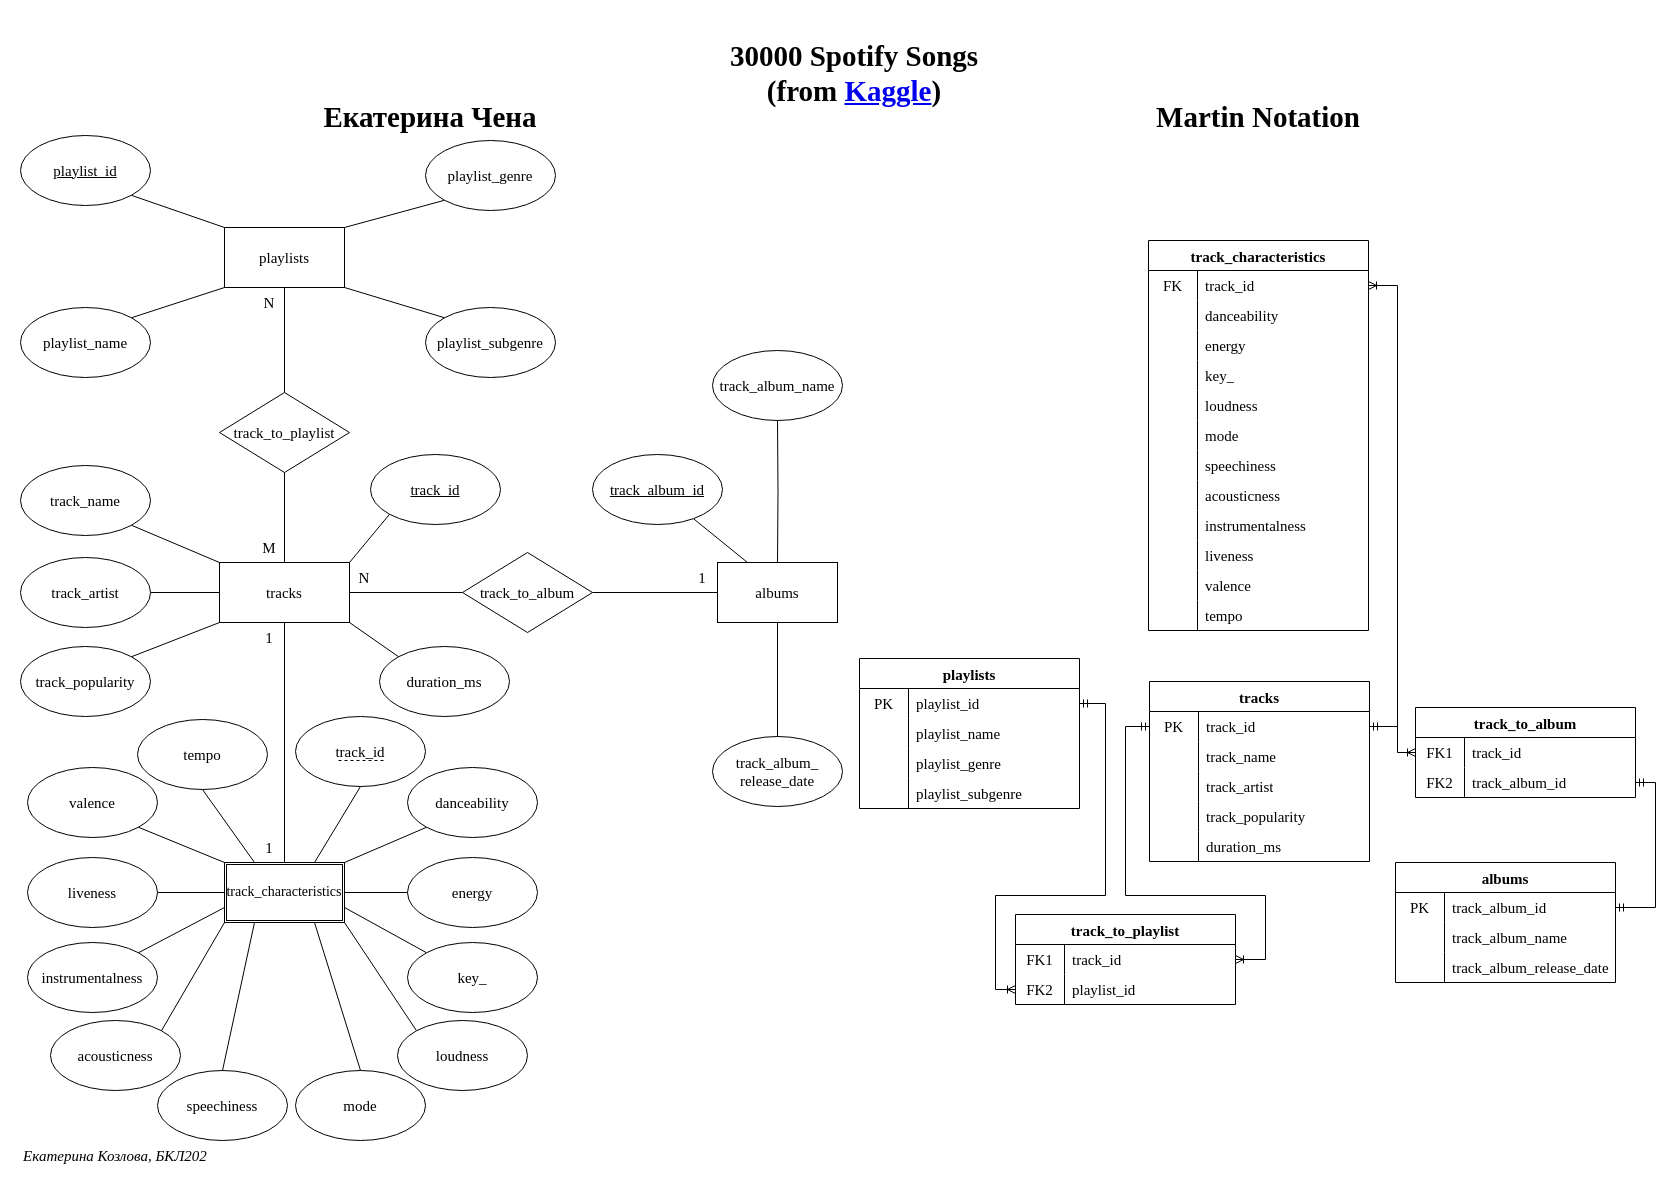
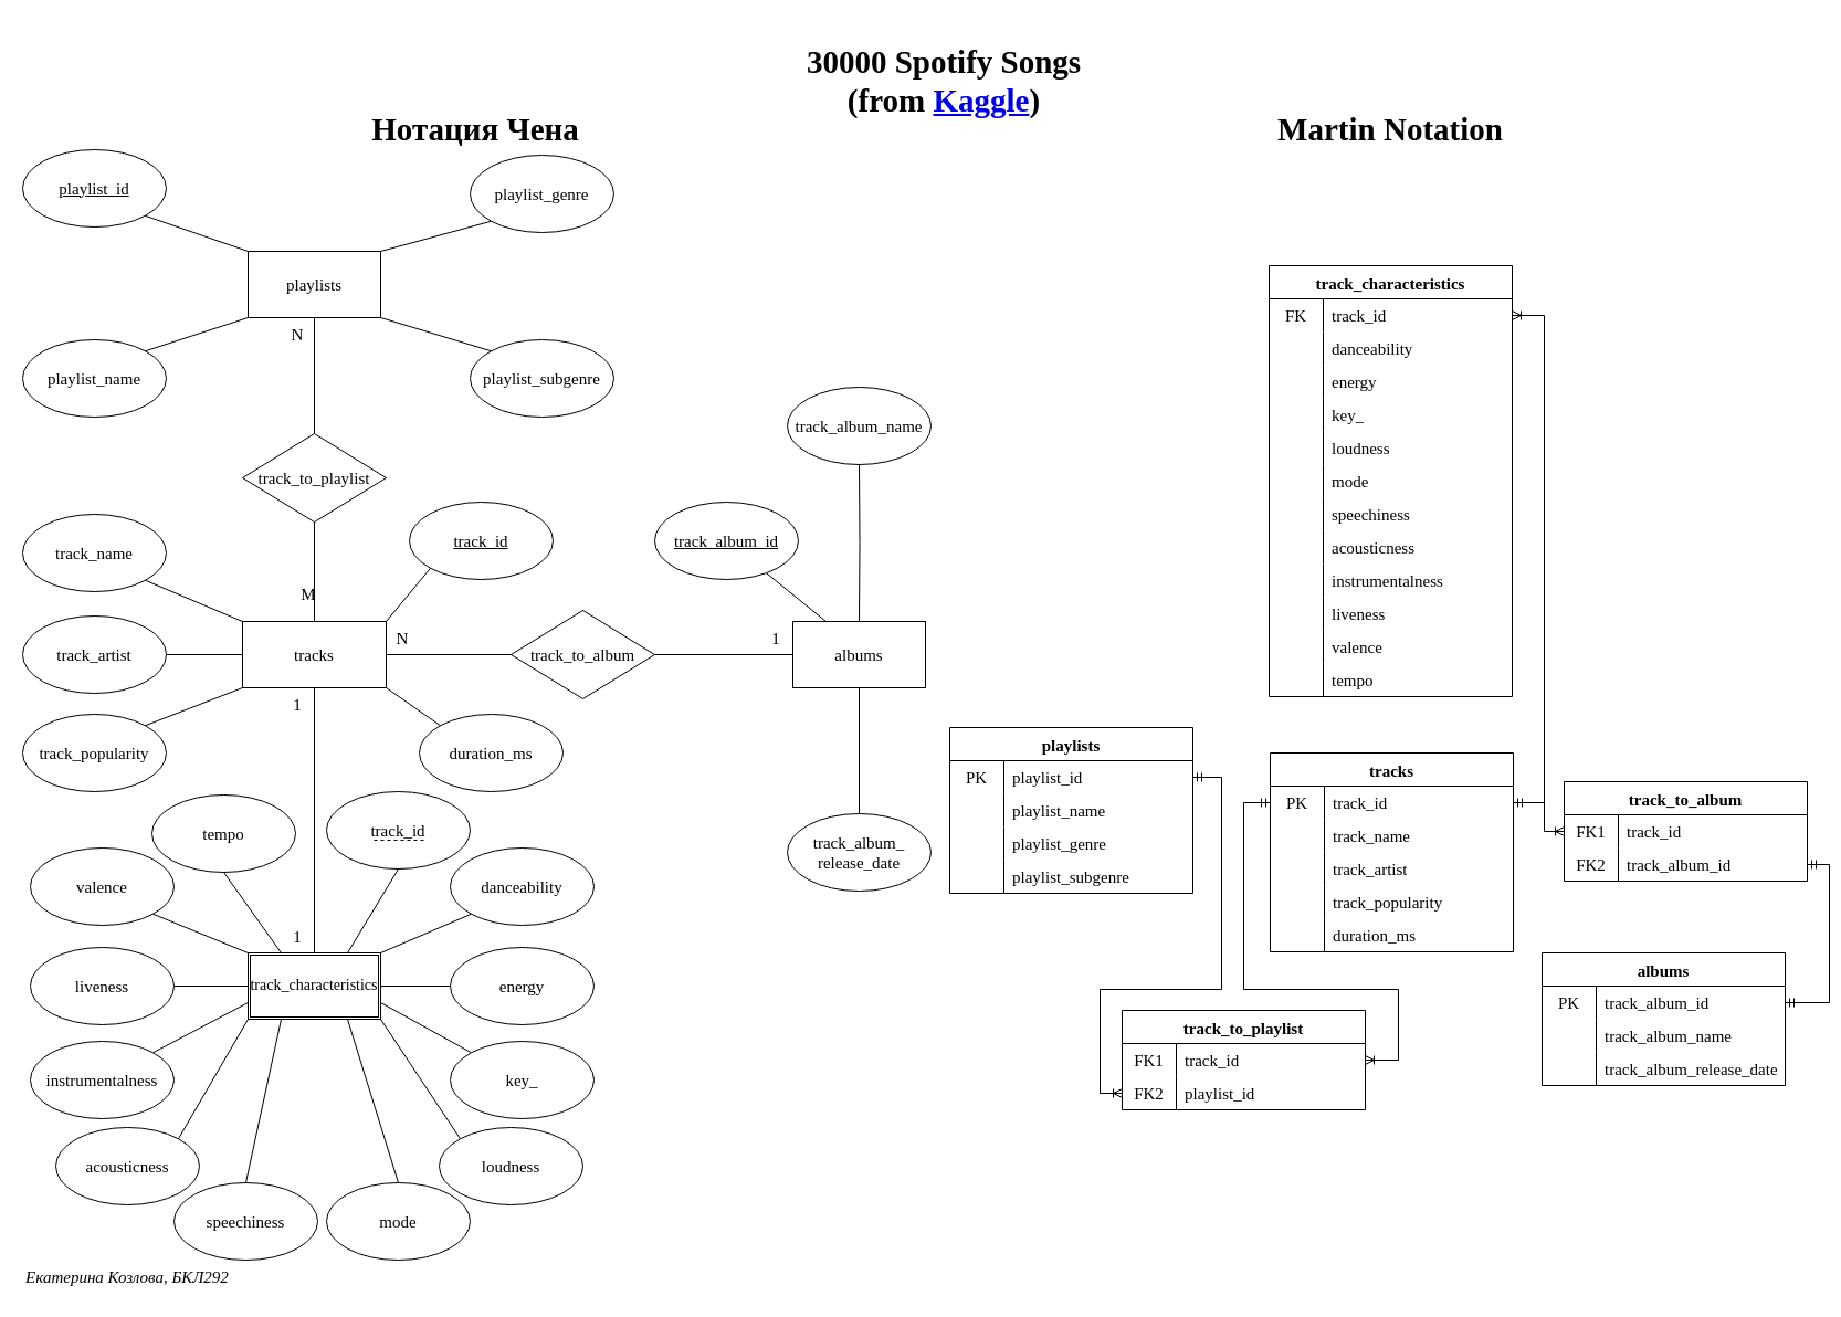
- <mxCell id="144" value="&lt;h1 style=&quot;font-size: 29px;&quot;&gt;Екатерина Чена&lt;/h1&gt;" style="text;html=1;strokeColor=none;fillColor=none;spacing=5;spacingTop=-20;whiteSpace=wrap;overflow=hidden;rounded=0;fontFamily=EB Garamond;fontSource=https%3A%2F%2Ffonts.googleapis.com%2Fcss%3Ffamily%3DEB%2BGaramond;fontSize=29;align=center;fontStyle=0" parent="1" vertex="1"><mxGeometry x="205" y="91" width="450" height="50" as="geometry" /></mxCell>
+ <mxCell id="144" value="&lt;h1 style=&quot;font-size: 29px;&quot;&gt;Нотация Чена&lt;/h1&gt;" style="text;html=1;strokeColor=none;fillColor=none;spacing=5;spacingTop=-20;whiteSpace=wrap;overflow=hidden;rounded=0;fontFamily=EB Garamond;fontSource=https%3A%2F%2Ffonts.googleapis.com%2Fcss%3Ffamily%3DEB%2BGaramond;fontSize=29;align=center;fontStyle=0" parent="1" vertex="1"><mxGeometry x="205" y="91" width="450" height="50" as="geometry" /></mxCell>
- <mxCell id="50" value="M" style="text;html=1;strokeColor=none;fillColor=none;align=center;verticalAlign=middle;whiteSpace=wrap;rounded=0;fontSize=15;fontFamily=EB Garamond;fontSource=https%3A%2F%2Ffonts.googleapis.com%2Fcss%3Ffamily%3DEB%2BGaramond;" parent="1" vertex="1"><mxGeometry x="254" y="532" width="30" height="30" as="geometry" /></mxCell>
+ <mxCell id="50" value="M" style="text;html=1;strokeColor=none;fillColor=none;align=center;verticalAlign=middle;whiteSpace=wrap;rounded=0;fontSize=15;fontFamily=EB Garamond;fontSource=https%3A%2F%2Ffonts.googleapis.com%2Fcss%3Ffamily%3DEB%2BGaramond;" parent="1" vertex="1"><mxGeometry x="264" y="522" width="30" height="30" as="geometry" /></mxCell>
- <mxCell id="46" value="Екатерина Козлова, БКЛ202" style="text;html=1;strokeColor=none;fillColor=none;align=center;verticalAlign=middle;whiteSpace=wrap;rounded=0;fontFamily=EB Garamond;fontSource=https%3A%2F%2Ffonts.googleapis.com%2Fcss%3Ffamily%3DEB%2BGaramond;fontSize=15;fontStyle=2" parent="1" vertex="1"><mxGeometry x="20" y="1140" width="190" height="30" as="geometry" /></mxCell>
+ <mxCell id="46" value="Екатерина Козлова, БКЛ292" style="text;html=1;strokeColor=none;fillColor=none;align=center;verticalAlign=middle;whiteSpace=wrap;rounded=0;fontFamily=EB Garamond;fontSource=https%3A%2F%2Ffonts.googleapis.com%2Fcss%3Ffamily%3DEB%2BGaramond;fontSize=15;fontStyle=2" parent="1" vertex="1"><mxGeometry x="20" y="1140" width="190" height="30" as="geometry" /></mxCell>
